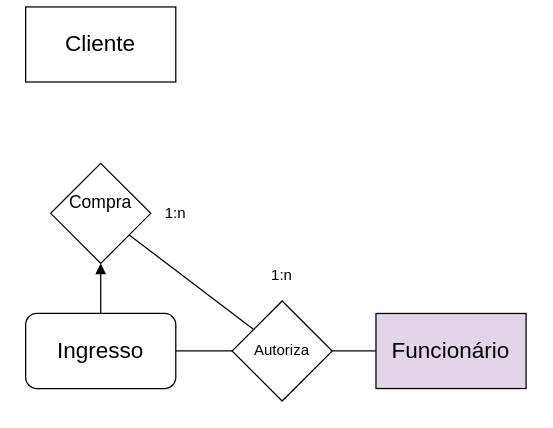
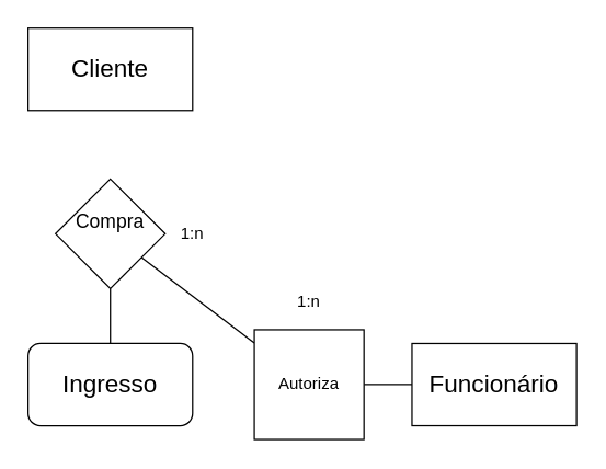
- <mxCell id="2" value="&lt;font style=&quot;font-size: 18px&quot;&gt;Cliente&lt;/font&gt;" style="rounded=0;whiteSpace=wrap;html=1;" parent="1" vertex="1"><mxGeometry x="20" y="5" width="120" height="60" as="geometry" /></mxCell>
+ <mxCell id="2" value="&lt;font style=&quot;font-size: 18px&quot;&gt;Cliente&lt;/font&gt;" style="rounded=0;whiteSpace=wrap;html=1;" parent="1" vertex="1"><mxGeometry x="20" y="20" width="120" height="60" as="geometry" /></mxCell>
- <mxCell id="6" value="" style="endArrow=block;html=1;" parent="1" source="3" target="5" edge="1"><mxGeometry width="50" height="50" relative="1" as="geometry"><mxPoint x="80" y="250" as="sourcePoint" /><mxPoint x="80" y="80" as="targetPoint" /></mxGeometry></mxCell>
+ <mxCell id="6" value="" style="endArrow=none;html=1;" parent="1" source="3" target="5" edge="1"><mxGeometry width="50" height="50" relative="1" as="geometry"><mxPoint x="80" y="250" as="sourcePoint" /><mxPoint x="80" y="80" as="targetPoint" /></mxGeometry></mxCell>
- <mxCell id="10" value="" style="endArrow=none;html=1;exitX=1;exitY=0.5;exitDx=0;exitDy=0;entryX=0;entryY=0.5;entryDx=0;entryDy=0;" parent="1" source="3" target="9" edge="1"><mxGeometry width="50" height="50" relative="1" as="geometry"><mxPoint x="140" y="280" as="sourcePoint" /><mxPoint x="310" y="280" as="targetPoint" /></mxGeometry></mxCell>
- <mxCell id="9" value="Autoriza" style="rhombus;whiteSpace=wrap;html=1;" parent="1" vertex="1"><mxGeometry x="185" y="240" width="80" height="80" as="geometry" /></mxCell>
+ <mxCell id="9" value="Autoriza" style="whiteSpace=wrap;html=1;rounded=0;" parent="1" vertex="1"><mxGeometry x="185" y="240" width="80" height="80" as="geometry" /></mxCell>
- <mxCell id="12" value="&lt;span style=&quot;font-size: 18px&quot;&gt;Funcionário&lt;/span&gt;" style="rounded=0;whiteSpace=wrap;html=1;fillColor=#e1d5e7;" parent="1" vertex="1"><mxGeometry x="300" y="250" width="120" height="60" as="geometry" /></mxCell>
+ <mxCell id="12" value="&lt;span style=&quot;font-size: 18px&quot;&gt;Funcionário&lt;/span&gt;" style="rounded=0;whiteSpace=wrap;html=1;" parent="1" vertex="1"><mxGeometry x="300" y="250" width="120" height="60" as="geometry" /></mxCell>
